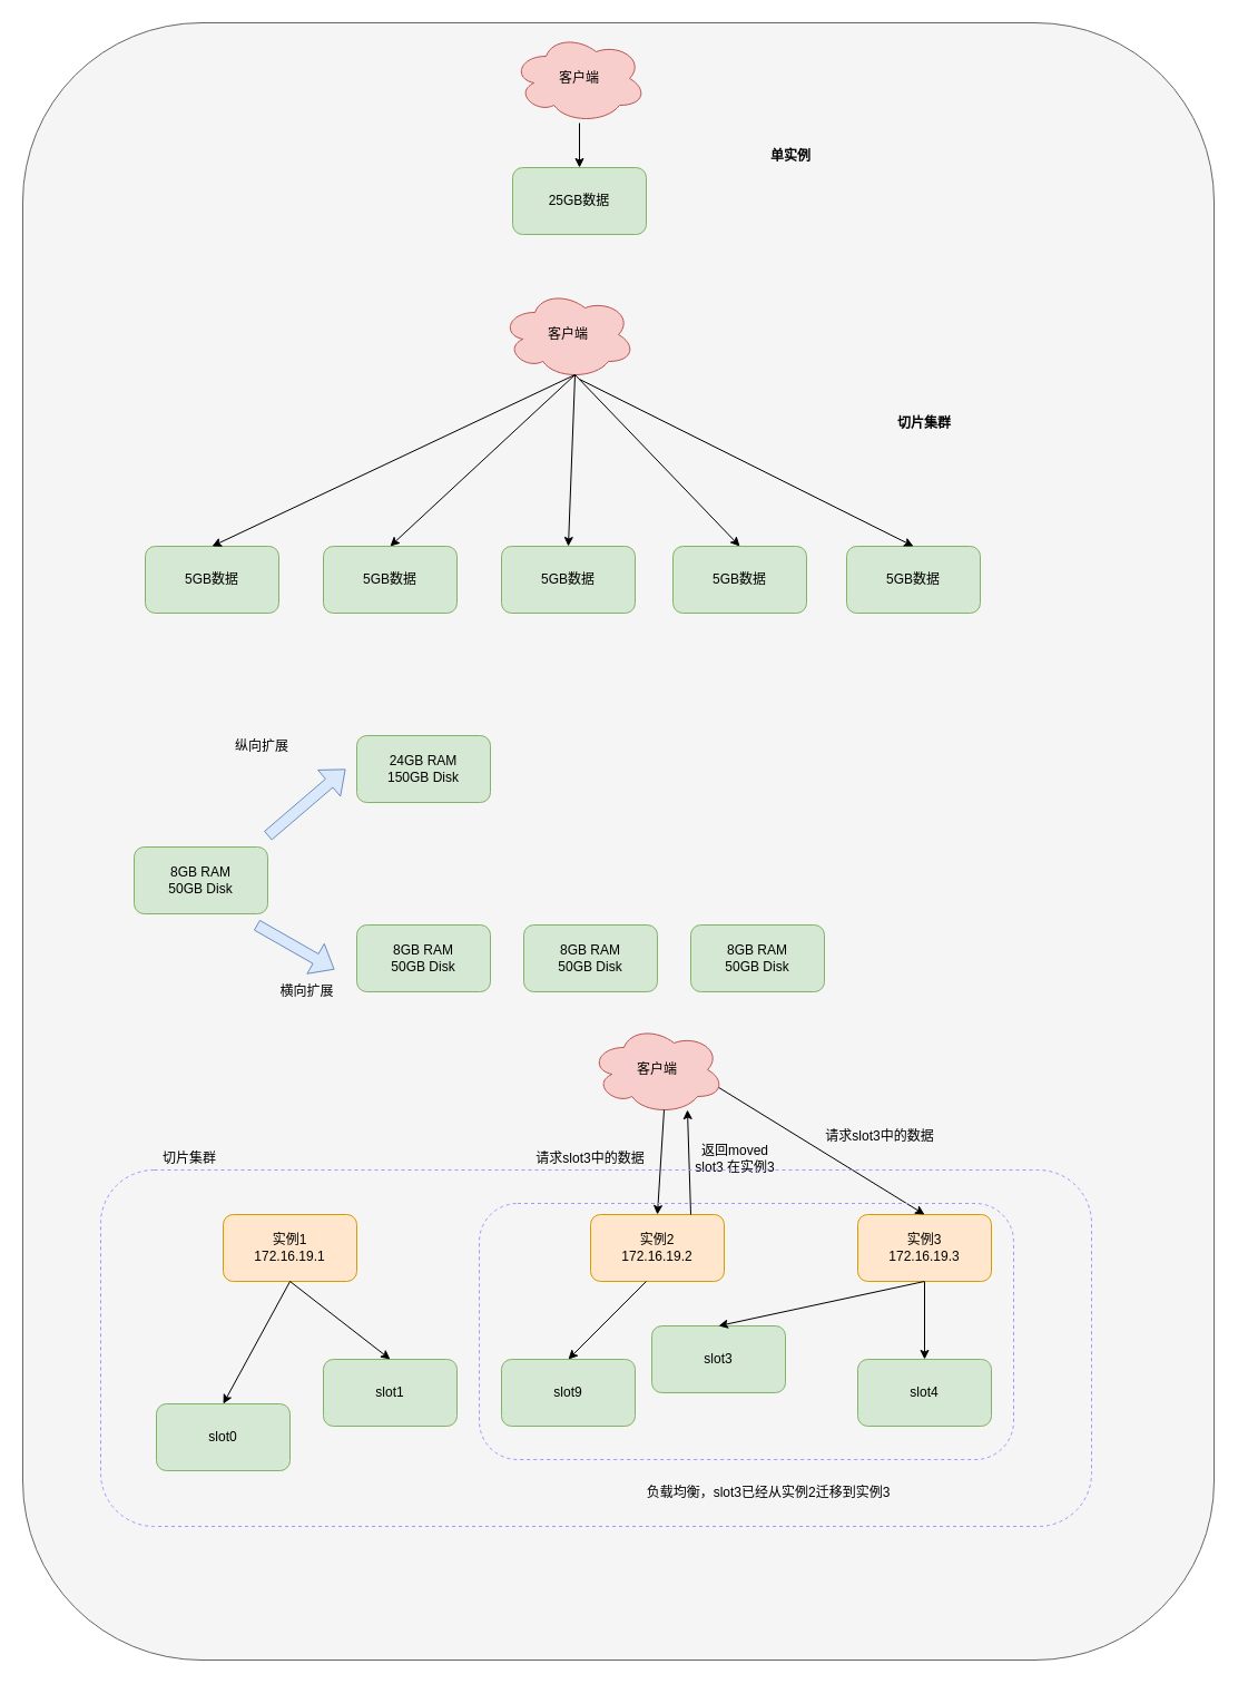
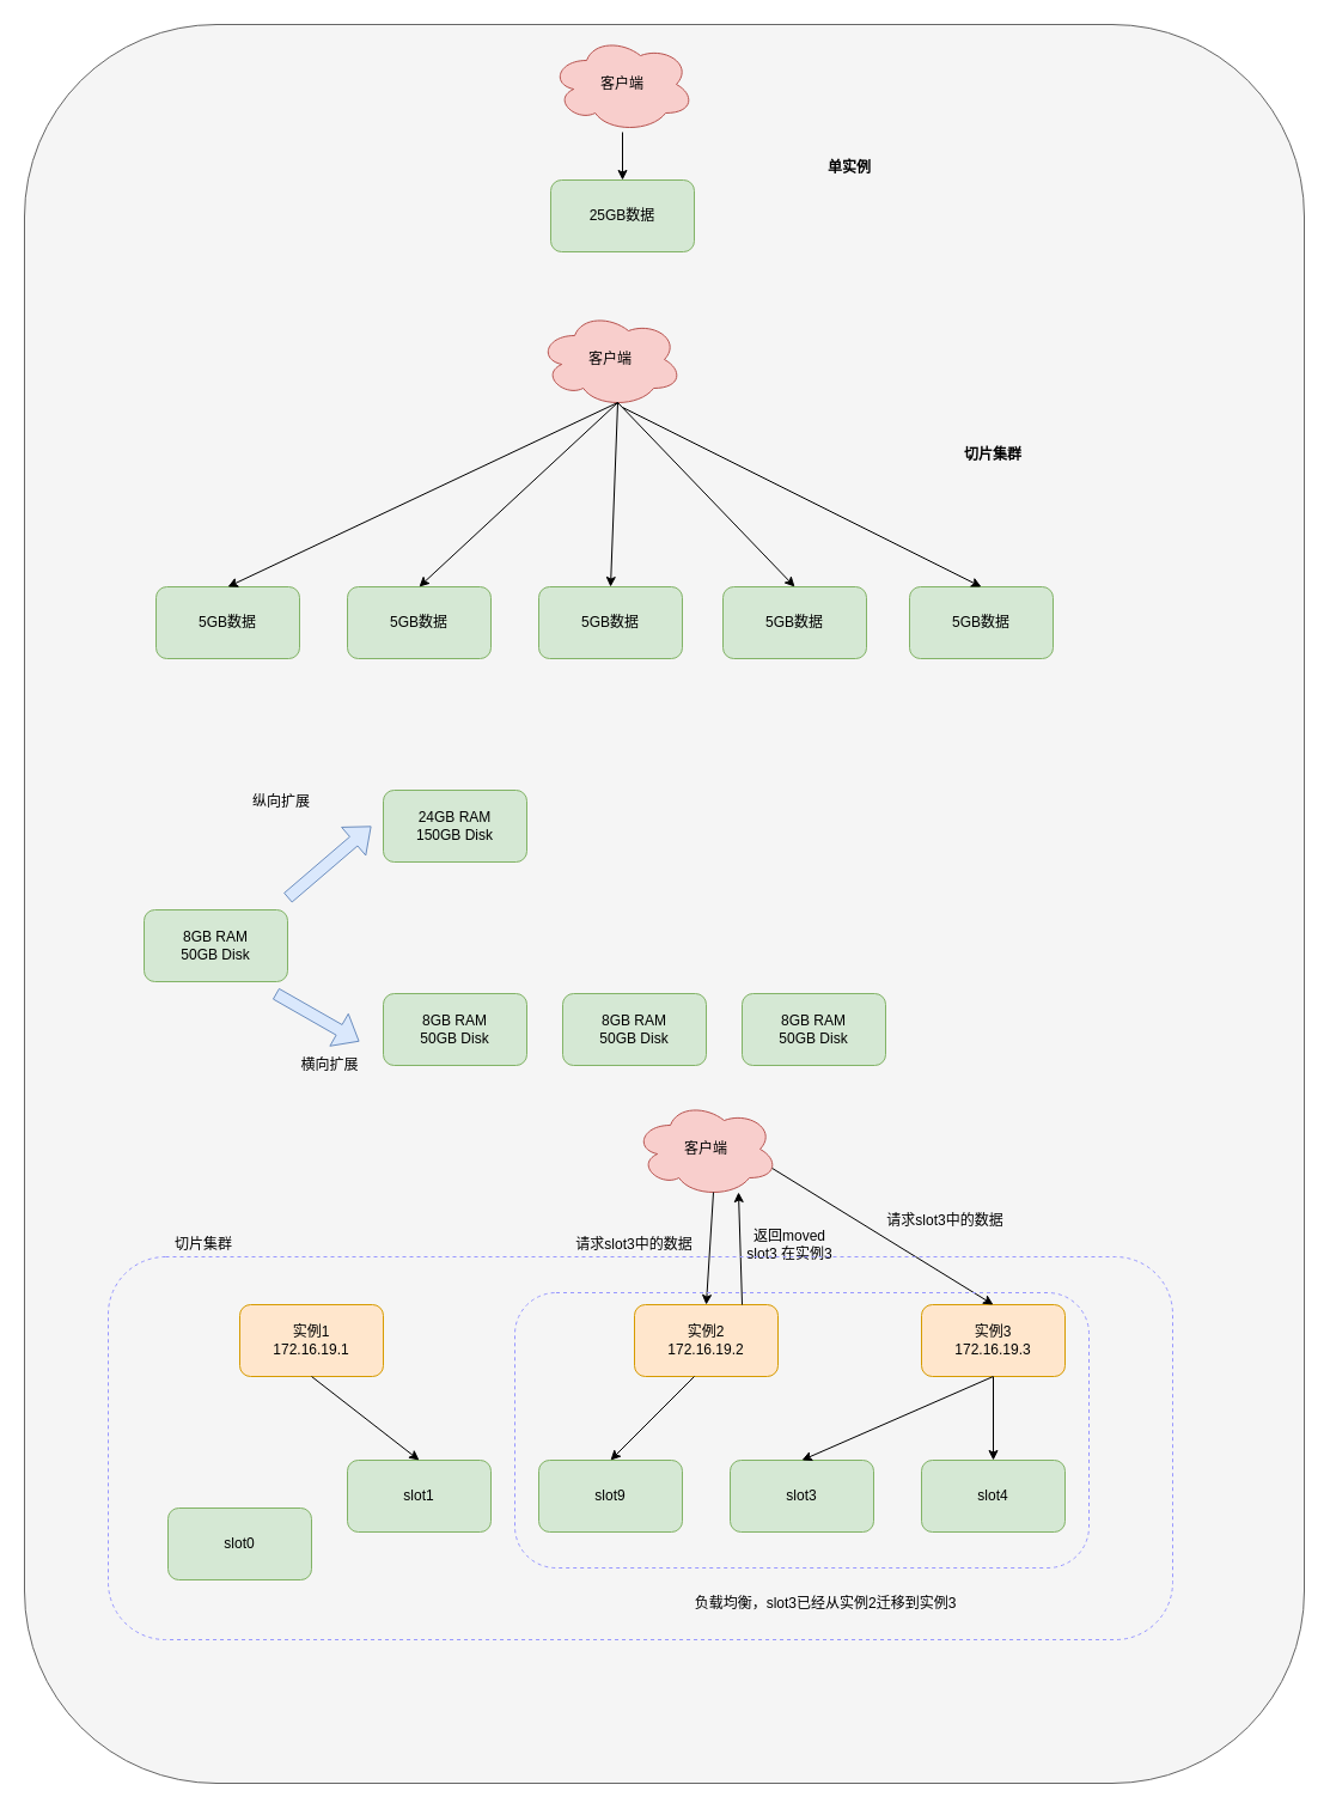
- <mxCell id="37" value="" style="endArrow=classic;html=1;entryX=0.5;entryY=0;entryDx=0;entryDy=0;exitX=0.5;exitY=1;exitDx=0;exitDy=0;" edge="1" parent="1" source="33" target="28"><mxGeometry width="50" height="50" relative="1" as="geometry"><mxPoint x="140" y="1180" as="sourcePoint" /><mxPoint x="190" y="1130" as="targetPoint" /></mxGeometry></mxCell>
- <mxCell id="31" value="slot3" style="rounded=1;whiteSpace=wrap;html=1;fillColor=#d5e8d4;strokeColor=#82b366;" vertex="1" parent="1"><mxGeometry x="585" y="1190" width="120" height="60" as="geometry" /></mxCell>
+ <mxCell id="31" value="slot3" style="rounded=1;whiteSpace=wrap;html=1;fillColor=#d5e8d4;strokeColor=#82b366;" vertex="1" parent="1"><mxGeometry x="610" y="1220" width="120" height="60" as="geometry" /></mxCell>
